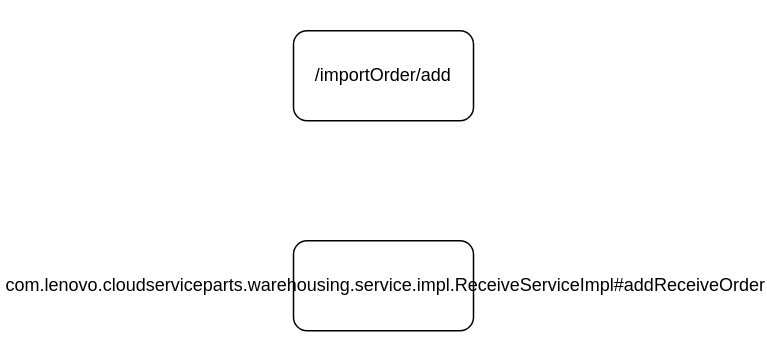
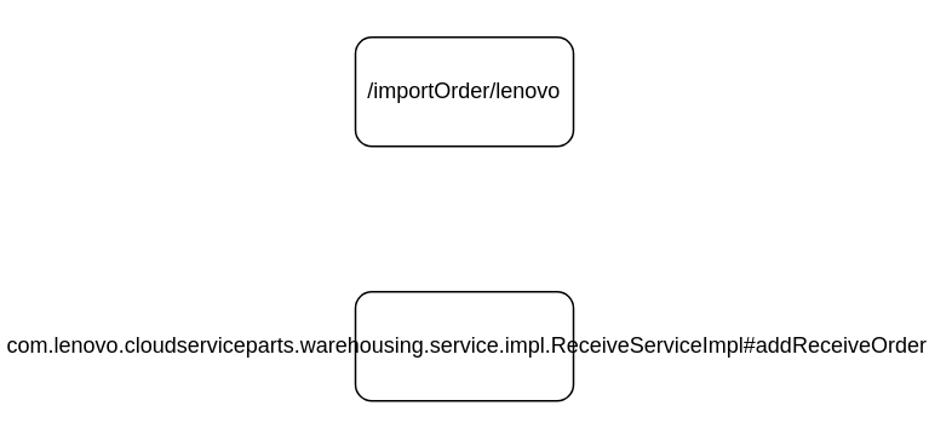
- <mxCell id="2" value="/importOrder/add" style="rounded=1;whiteSpace=wrap;html=1;" vertex="1" parent="1"><mxGeometry x="20" y="20" width="120" height="60" as="geometry" /></mxCell>
+ <mxCell id="2" value="/importOrder/lenovo" style="rounded=1;whiteSpace=wrap;html=1;" vertex="1" parent="1"><mxGeometry x="20" y="20" width="120" height="60" as="geometry" /></mxCell>
